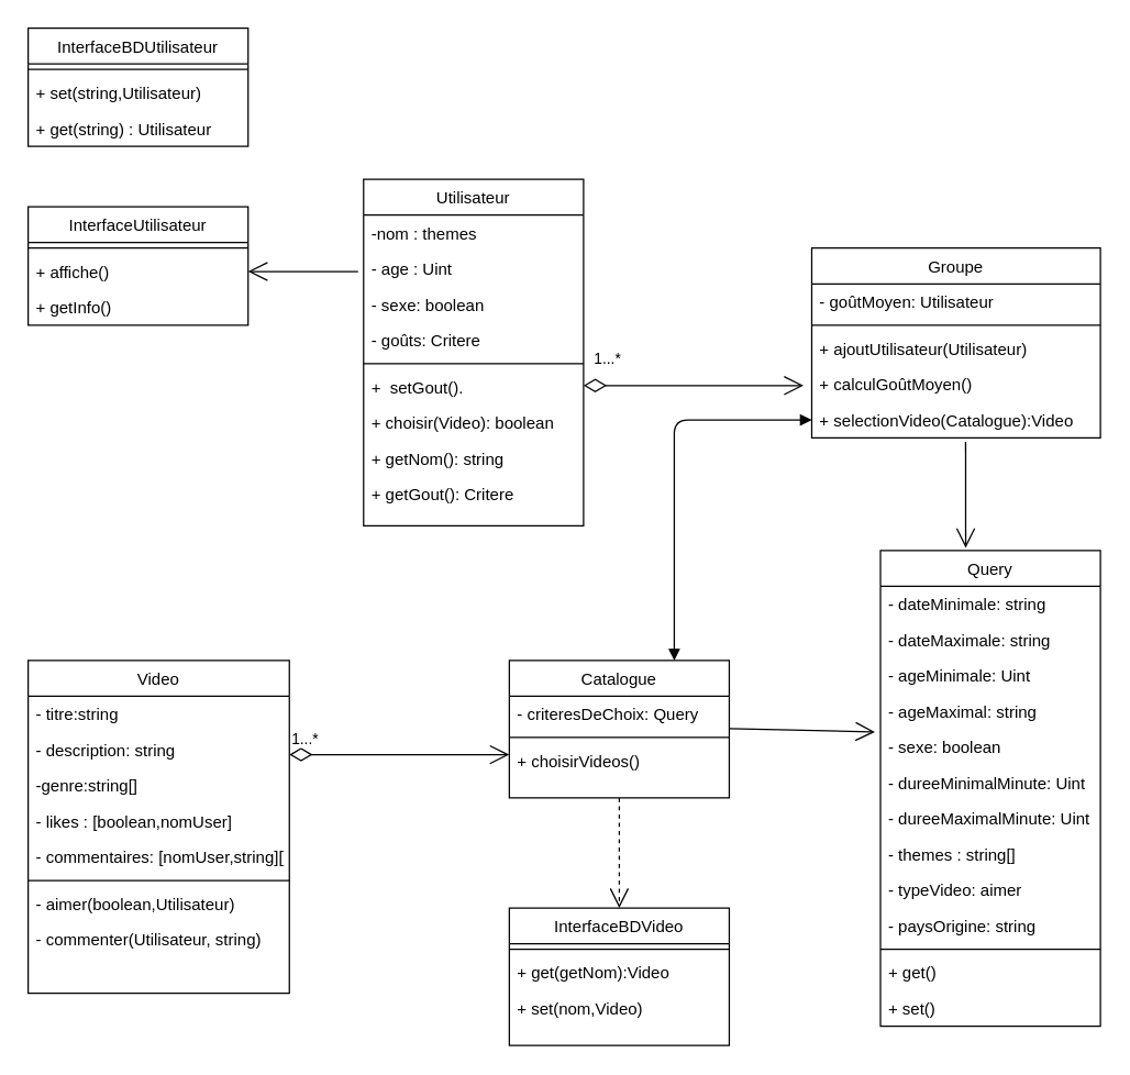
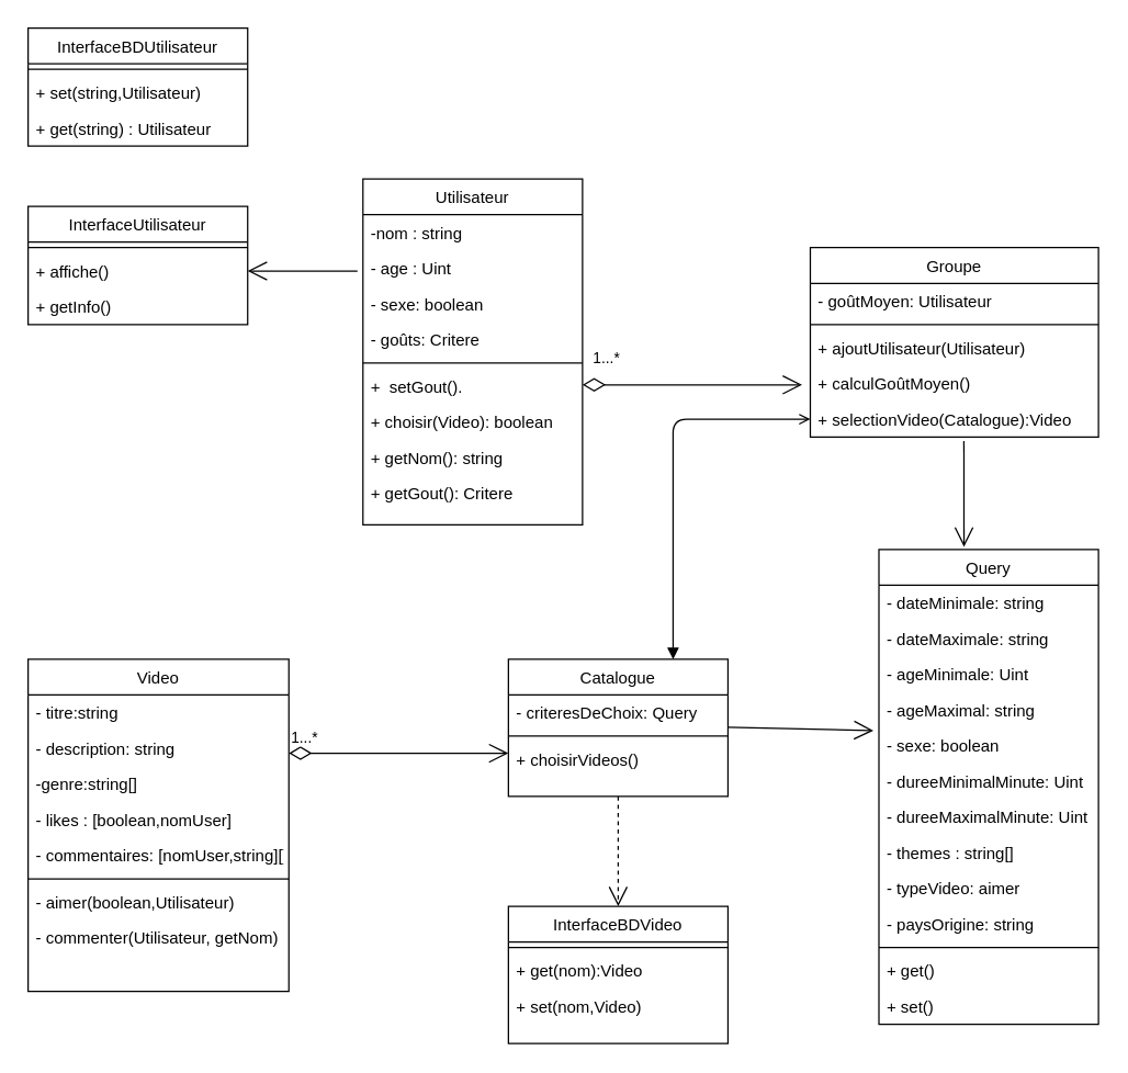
- <mxCell id="3" value="-nom : themes" style="text;align=left;verticalAlign=top;spacingLeft=4;spacingRight=4;overflow=hidden;rotatable=0;points=[[0,0.5],[1,0.5]];portConstraint=eastwest;" parent="2" vertex="1"><mxGeometry y="26" width="160" height="26" as="geometry" /></mxCell>
+ <mxCell id="3" value="-nom : string" style="text;align=left;verticalAlign=top;spacingLeft=4;spacingRight=4;overflow=hidden;rotatable=0;points=[[0,0.5],[1,0.5]];portConstraint=eastwest;" parent="2" vertex="1"><mxGeometry y="26" width="160" height="26" as="geometry" /></mxCell>
- <mxCell id="61" value="" style="endArrow=block;startArrow=block;endFill=1;startFill=1;html=1;entryX=0;entryY=0.5;entryDx=0;entryDy=0;exitX=0.75;exitY=0;exitDx=0;exitDy=0;" parent="1" source="50" target="40" edge="1"><mxGeometry width="160" relative="1" as="geometry"><mxPoint x="450" y="400" as="sourcePoint" /><mxPoint x="610" y="400" as="targetPoint" /><Array as="points"><mxPoint x="490" y="305" /></Array></mxGeometry></mxCell>
+ <mxCell id="61" value="" style="endArrow=open;startArrow=block;endFill=1;startFill=1;html=1;entryX=0;entryY=0.5;entryDx=0;entryDy=0;exitX=0.75;exitY=0;exitDx=0;exitDy=0;" parent="1" source="50" target="40" edge="1"><mxGeometry width="160" relative="1" as="geometry"><mxPoint x="450" y="400" as="sourcePoint" /><mxPoint x="610" y="400" as="targetPoint" /><Array as="points"><mxPoint x="490" y="305" /></Array></mxGeometry></mxCell>
- <mxCell id="20" value="- commenter(Utilisateur, string)" style="text;align=left;verticalAlign=top;spacingLeft=4;spacingRight=4;overflow=hidden;rotatable=0;points=[[0,0.5],[1,0.5]];portConstraint=eastwest;rounded=0;shadow=0;html=0;" parent="12" vertex="1"><mxGeometry y="190" width="190" height="26" as="geometry" /></mxCell>
+ <mxCell id="20" value="- commenter(Utilisateur, getNom)" style="text;align=left;verticalAlign=top;spacingLeft=4;spacingRight=4;overflow=hidden;rotatable=0;points=[[0,0.5],[1,0.5]];portConstraint=eastwest;rounded=0;shadow=0;html=0;" parent="12" vertex="1"><mxGeometry y="190" width="190" height="26" as="geometry" /></mxCell>
- <mxCell id="57" value="+ get(getNom):Video" style="text;align=left;verticalAlign=top;spacingLeft=4;spacingRight=4;overflow=hidden;rotatable=0;points=[[0,0.5],[1,0.5]];portConstraint=eastwest;fontStyle=0" parent="55" vertex="1"><mxGeometry y="34" width="160" height="26" as="geometry" /></mxCell>
+ <mxCell id="57" value="+ get(nom):Video" style="text;align=left;verticalAlign=top;spacingLeft=4;spacingRight=4;overflow=hidden;rotatable=0;points=[[0,0.5],[1,0.5]];portConstraint=eastwest;fontStyle=0" parent="55" vertex="1"><mxGeometry y="34" width="160" height="26" as="geometry" /></mxCell>
